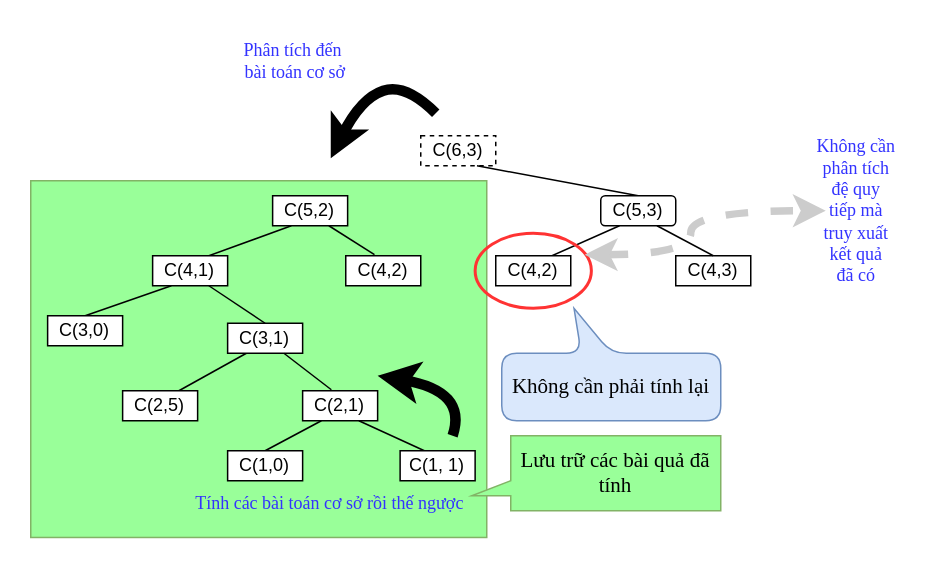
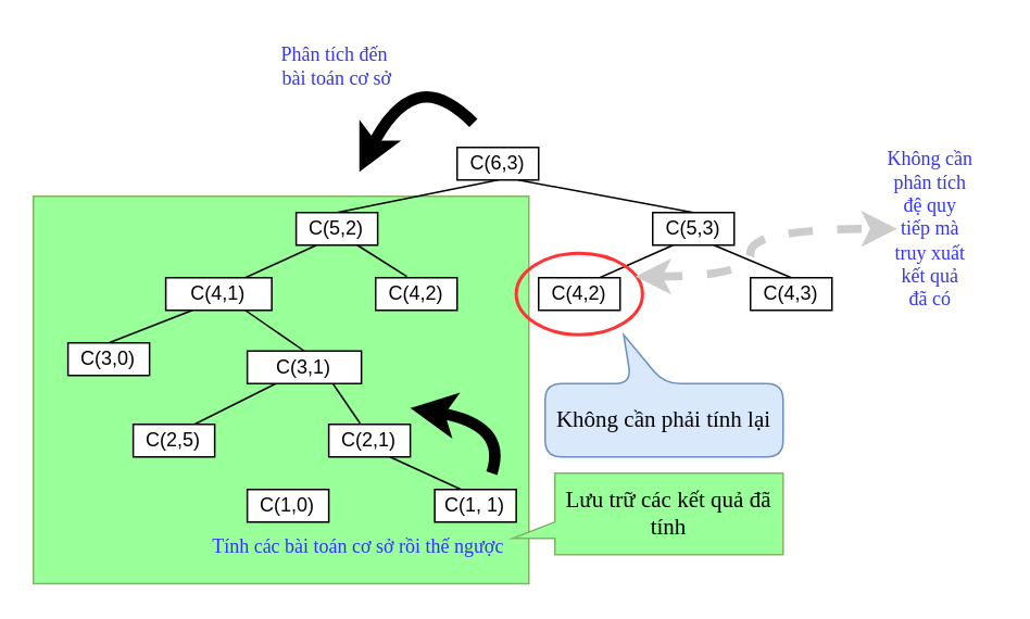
- <mxCell id="30" value="&lt;font color=&quot;#3333ff&quot; face=&quot;Cambria Math&quot;&gt;Phân tích đến&amp;nbsp;&lt;/font&gt;&lt;div&gt;&lt;font color=&quot;#3333ff&quot; face=&quot;Wup8K-i8UrOPHs9fDFAQ&quot;&gt;bài toán cơ sở&lt;/font&gt;&lt;/div&gt;" style="text;html=1;align=center;verticalAlign=middle;resizable=0;points=[];autosize=1;strokeColor=none;fillColor=none;" vertex="1" parent="1"><mxGeometry x="151.25" y="20" width="90" height="40" as="geometry" /></mxCell>
+ <mxCell id="30" value="&lt;font color=&quot;#3333ff&quot; face=&quot;Cambria Math&quot;&gt;Phân tích đến&amp;nbsp;&lt;/font&gt;&lt;div&gt;&lt;font color=&quot;#3333ff&quot; face=&quot;Wup8K-i8UrOPHs9fDFAQ&quot;&gt;bài toán cơ sở&lt;/font&gt;&lt;/div&gt;" style="text;html=1;align=center;verticalAlign=middle;resizable=0;points=[];autosize=1;strokeColor=none;fillColor=none;" vertex="1" parent="1"><mxGeometry x="161.25" y="20" width="90" height="40" as="geometry" /></mxCell>
- <mxCell id="4" value="C(6,3)" style="rounded=0;whiteSpace=wrap;html=1;dashed=1;" vertex="1" parent="1"><mxGeometry x="280" y="90" width="50" height="20" as="geometry" /></mxCell>
+ <mxCell id="4" value="C(6,3)" style="rounded=0;whiteSpace=wrap;html=1;" vertex="1" parent="1"><mxGeometry x="280" y="90" width="50" height="20" as="geometry" /></mxCell>
+ <mxCell id="3" style="rounded=0;orthogonalLoop=1;jettySize=auto;html=1;exitX=0.5;exitY=1;exitDx=0;exitDy=0;entryX=0.5;entryY=0;entryDx=0;entryDy=0;endArrow=none;endFill=0;" edge="1" parent="1" source="4" target="7"><mxGeometry relative="1" as="geometry"><mxPoint x="212.5" y="140" as="targetPoint" /><mxPoint x="257.5" y="110" as="sourcePoint" /></mxGeometry></mxCell>
- <mxCell id="15" value="C(5,3)" style="whiteSpace=wrap;html=1;rounded=1;" vertex="1" parent="1"><mxGeometry x="400" y="130" width="50" height="20" as="geometry" /></mxCell>
+ <mxCell id="15" value="C(5,3)" style="rounded=0;whiteSpace=wrap;html=1;" vertex="1" parent="1"><mxGeometry x="400" y="130" width="50" height="20" as="geometry" /></mxCell>
- <mxCell id="10" value="C(4,1)" style="rounded=0;whiteSpace=wrap;html=1;" vertex="1" parent="1"><mxGeometry x="101.25" y="170" width="50" height="20" as="geometry" /></mxCell>
+ <mxCell id="10" value="C(4,1)" style="rounded=0;whiteSpace=wrap;html=1;" vertex="1" parent="1"><mxGeometry x="101.25" y="170" width="65" height="20" as="geometry" /></mxCell>
- <mxCell id="17" value="C(4,3)" style="rounded=0;whiteSpace=wrap;html=1;" vertex="1" parent="1"><mxGeometry x="450" y="170" width="50" height="20" as="geometry" /></mxCell>
+ <mxCell id="17" value="C(4,3)" style="rounded=0;whiteSpace=wrap;html=1;" vertex="1" parent="1"><mxGeometry x="460" y="170" width="50" height="20" as="geometry" /></mxCell>
- <mxCell id="13" value="C(3,0)" style="rounded=0;whiteSpace=wrap;html=1;" vertex="1" parent="1"><mxGeometry x="31.25" y="210" width="50" height="20" as="geometry" /></mxCell>
+ <mxCell id="13" value="C(3,0)" style="rounded=0;whiteSpace=wrap;html=1;" vertex="1" parent="1"><mxGeometry x="41.25" y="210" width="50" height="20" as="geometry" /></mxCell>
- <mxCell id="20" value="C(3,1)" style="rounded=0;whiteSpace=wrap;html=1;" vertex="1" parent="1"><mxGeometry x="151.25" y="215" width="50" height="20" as="geometry" /></mxCell>
+ <mxCell id="20" value="C(3,1)" style="rounded=0;whiteSpace=wrap;html=1;" vertex="1" parent="1"><mxGeometry x="151.25" y="215" width="70" height="20" as="geometry" /></mxCell>
- <mxCell id="22" style="rounded=0;orthogonalLoop=1;jettySize=auto;html=1;exitX=0.25;exitY=1;exitDx=0;exitDy=0;entryX=0.5;entryY=0;entryDx=0;entryDy=0;endArrow=none;endFill=0;" edge="1" parent="1" source="23" target="25"><mxGeometry relative="1" as="geometry" /></mxCell>
- <mxCell id="34" value="&lt;font face=&quot;Cambria Math&quot; style=&quot;font-size: 14px;&quot;&gt;Lưu trữ các bài quả đã tính&lt;/font&gt;" style="shape=callout;whiteSpace=wrap;html=1;perimeter=calloutPerimeter;position2=0.8;size=26;position=0.6;base=10;direction=south;fillColor=#99FF99;strokeColor=#82b366;" vertex="1" parent="1"><mxGeometry x="314" y="290" width="166" height="50" as="geometry" /></mxCell>
+ <mxCell id="34" value="&lt;font face=&quot;Cambria Math&quot; style=&quot;font-size: 14px;&quot;&gt;Lưu trữ các kết quả đã tính&lt;/font&gt;" style="shape=callout;whiteSpace=wrap;html=1;perimeter=calloutPerimeter;position2=0.8;size=26;position=0.6;base=10;direction=south;fillColor=#99FF99;strokeColor=#82b366;" vertex="1" parent="1"><mxGeometry x="314" y="290" width="166" height="50" as="geometry" /></mxCell>
